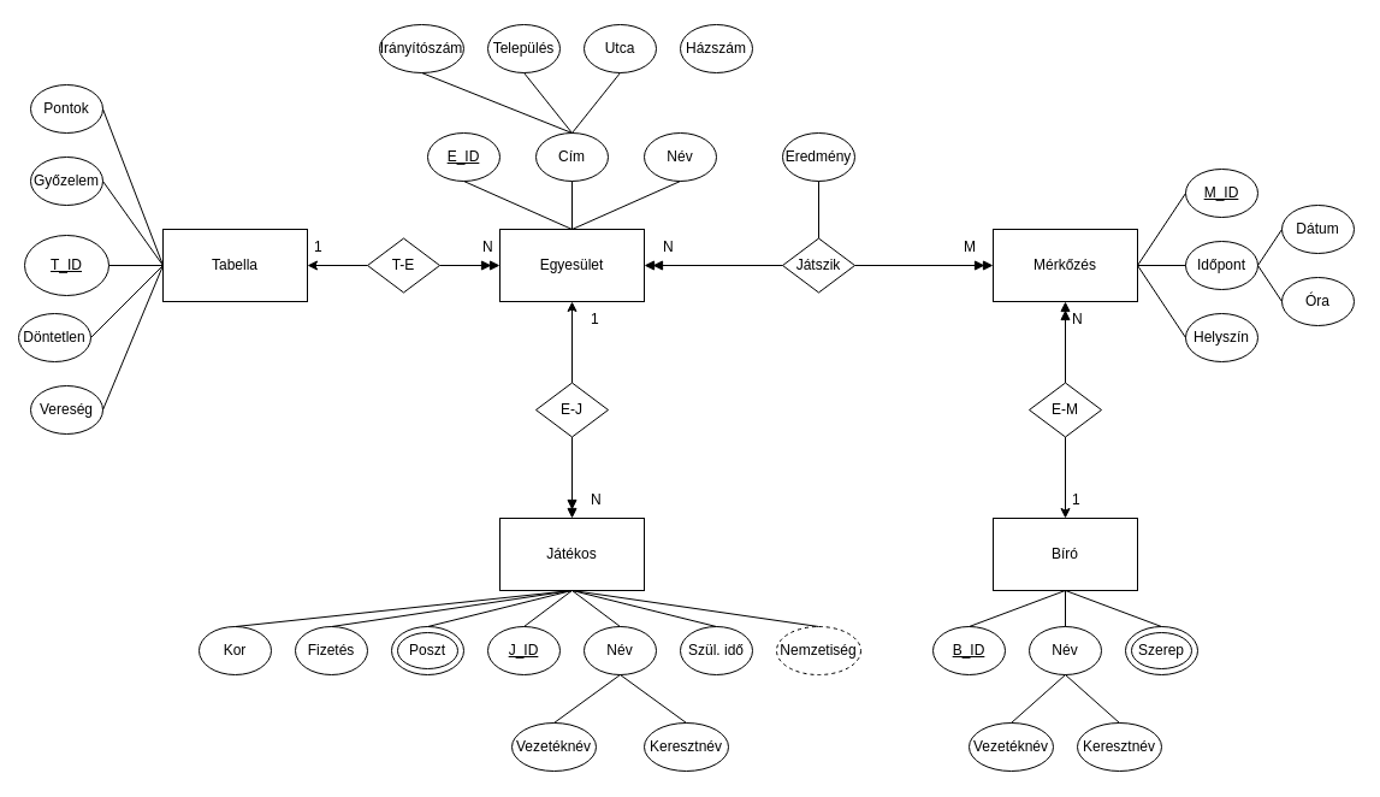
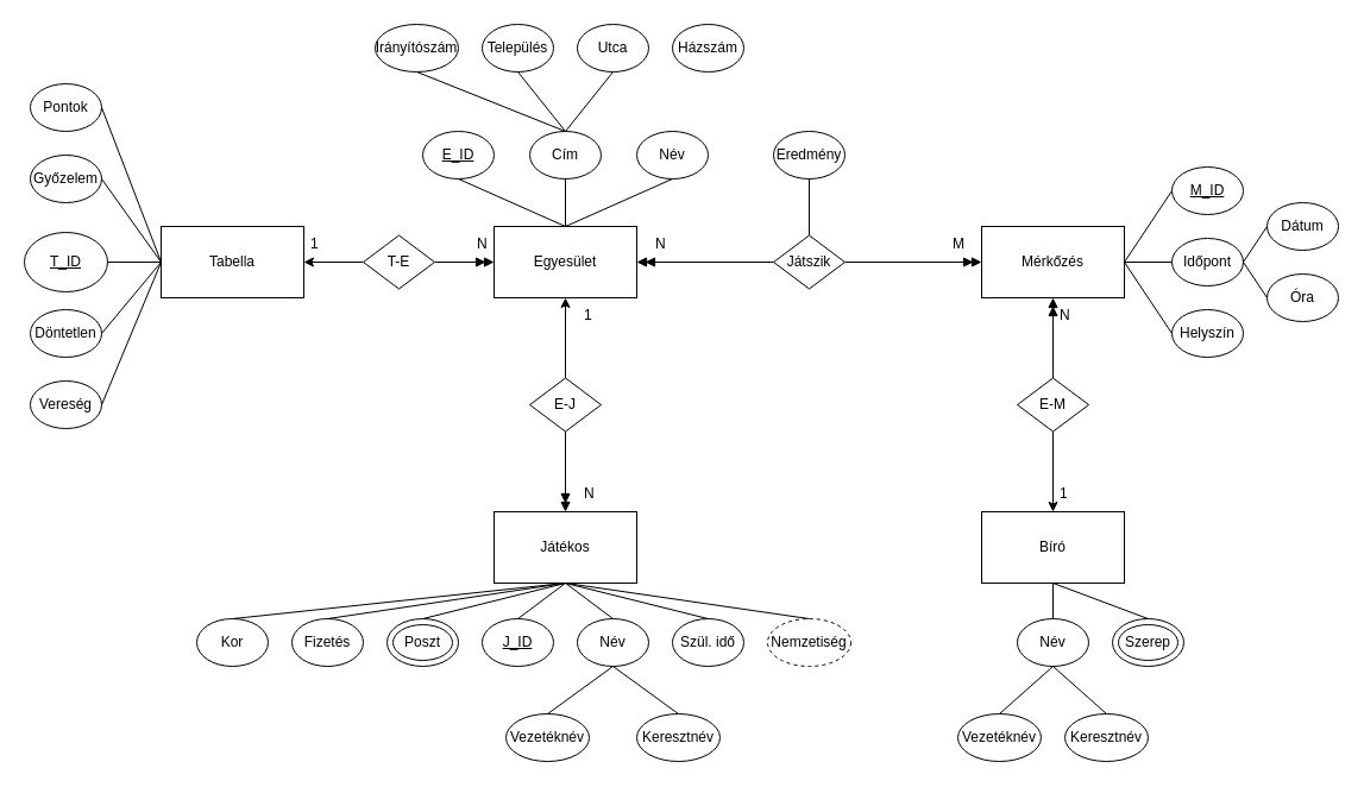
- <mxCell id="8" value="Döntetlen" style="ellipse;whiteSpace=wrap;html=1;" parent="1" vertex="1"><mxGeometry x="15" y="260" width="60" height="40" as="geometry" /></mxCell>
+ <mxCell id="8" value="Döntetlen" style="ellipse;whiteSpace=wrap;html=1;" parent="1" vertex="1"><mxGeometry x="25" y="260" width="60" height="40" as="geometry" /></mxCell>
- <mxCell id="67" value="" style="endArrow=none;html=1;rounded=0;exitX=0.5;exitY=1;exitDx=0;exitDy=0;entryX=0.5;entryY=0;entryDx=0;entryDy=0;" parent="1" source="2" target="60" edge="1"><mxGeometry width="50" height="50" relative="1" as="geometry"><mxPoint x="445" y="370" as="sourcePoint" /><mxPoint x="495" y="320" as="targetPoint" /></mxGeometry></mxCell>
- <mxCell id="60" value="&lt;u&gt;B_ID&lt;/u&gt;" style="ellipse;whiteSpace=wrap;html=1;" parent="1" vertex="1"><mxGeometry x="775" y="520" width="60" height="40" as="geometry" /></mxCell>
